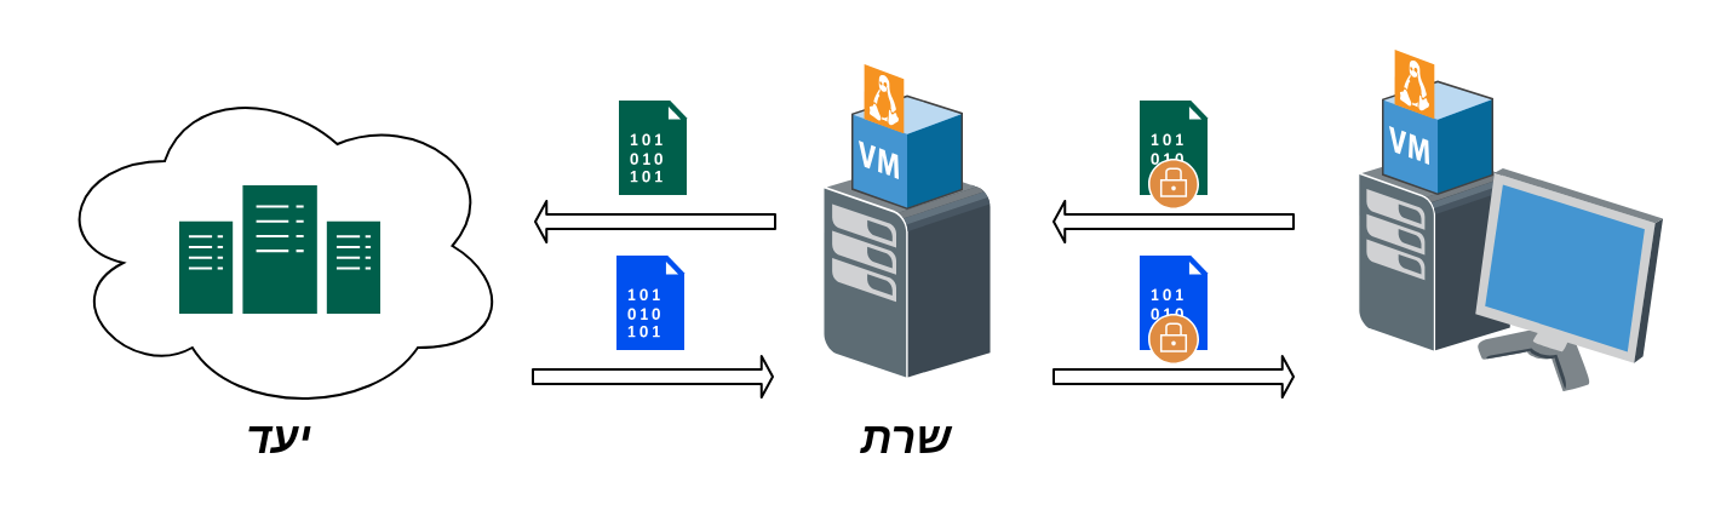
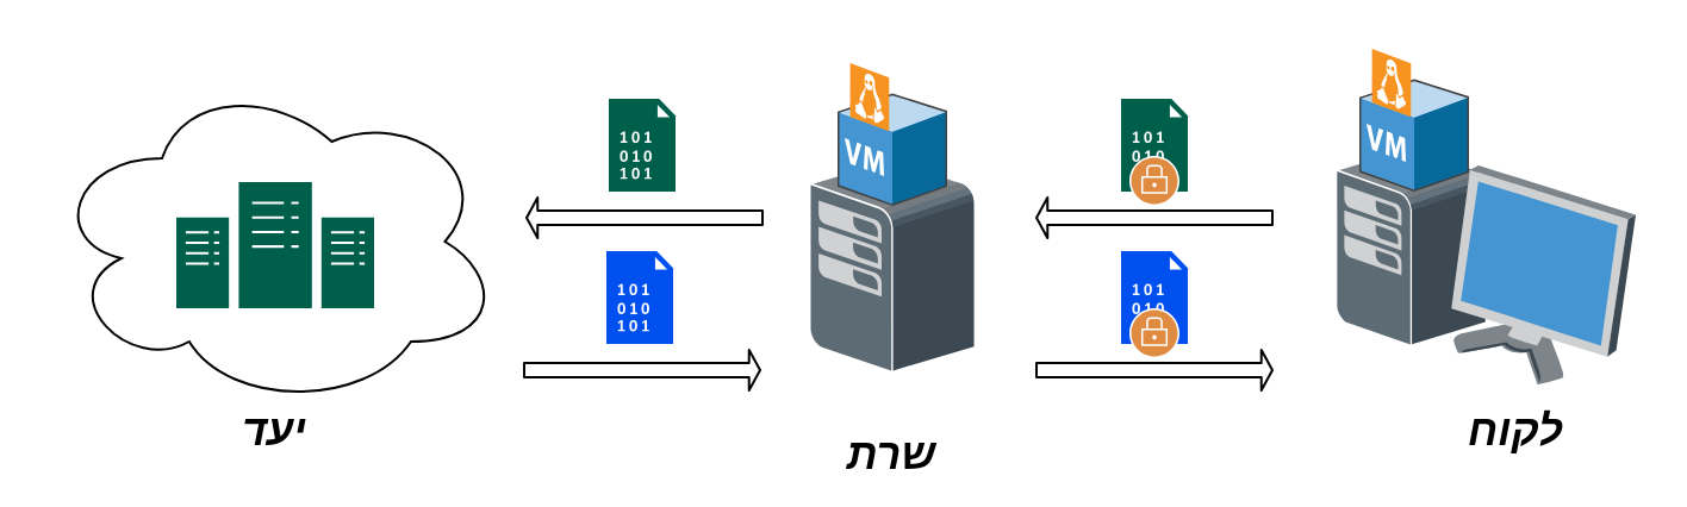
- <mxCell id="19" value="&lt;font style=&quot;font-size: 18px&quot;&gt;&lt;b&gt;&lt;i&gt;שרת&lt;/i&gt;&lt;/b&gt;&lt;/font&gt;" style="text;html=1;strokeColor=none;fillColor=none;align=center;verticalAlign=middle;whiteSpace=wrap;rounded=0;" parent="1" vertex="1"><mxGeometry x="354" y="171" width="40" height="20" as="geometry" /></mxCell>
+ <mxCell id="19" value="&lt;font style=&quot;font-size: 18px&quot;&gt;&lt;b&gt;&lt;i&gt;שרת&lt;/i&gt;&lt;/b&gt;&lt;/font&gt;" style="text;html=1;strokeColor=none;fillColor=none;align=center;verticalAlign=middle;whiteSpace=wrap;rounded=0;" parent="1" vertex="1"><mxGeometry x="354" y="181" width="40" height="20" as="geometry" /></mxCell>
+ <mxCell id="20" value="&lt;font style=&quot;font-size: 18px&quot;&gt;&lt;b&gt;&lt;i&gt;לקוח&lt;/i&gt;&lt;/b&gt;&lt;/font&gt;" style="text;html=1;strokeColor=none;fillColor=none;align=center;verticalAlign=middle;whiteSpace=wrap;rounded=0;" parent="1" vertex="1"><mxGeometry x="616" y="171" width="40" height="20" as="geometry" /></mxCell>
